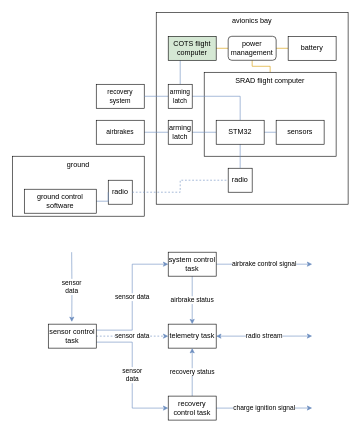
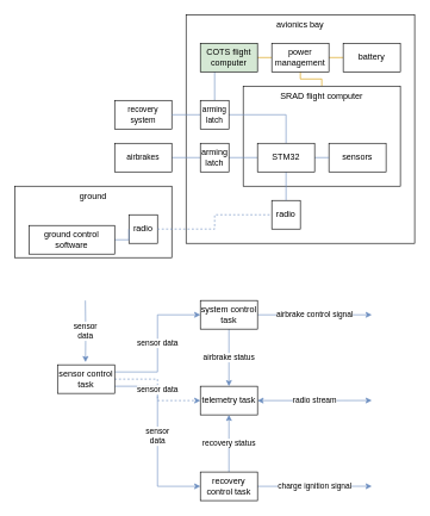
- <mxCell id="11" value="power management" style="whiteSpace=wrap;html=1;rounded=1;" parent="1" vertex="1"><mxGeometry x="380" y="60" width="80" height="40" as="geometry" /></mxCell>
+ <mxCell id="11" value="power management" style="rounded=0;whiteSpace=wrap;html=1;" parent="1" vertex="1"><mxGeometry x="380" y="60" width="80" height="40" as="geometry" /></mxCell>
- <mxCell id="33" value="sensor control task" style="rounded=0;whiteSpace=wrap;html=1;" parent="1" vertex="1"><mxGeometry x="80" y="540" width="80" height="40" as="geometry" /></mxCell>
+ <mxCell id="33" value="sensor control task" style="rounded=0;whiteSpace=wrap;html=1;" parent="1" vertex="1"><mxGeometry x="80" y="510" width="80" height="40" as="geometry" /></mxCell>
